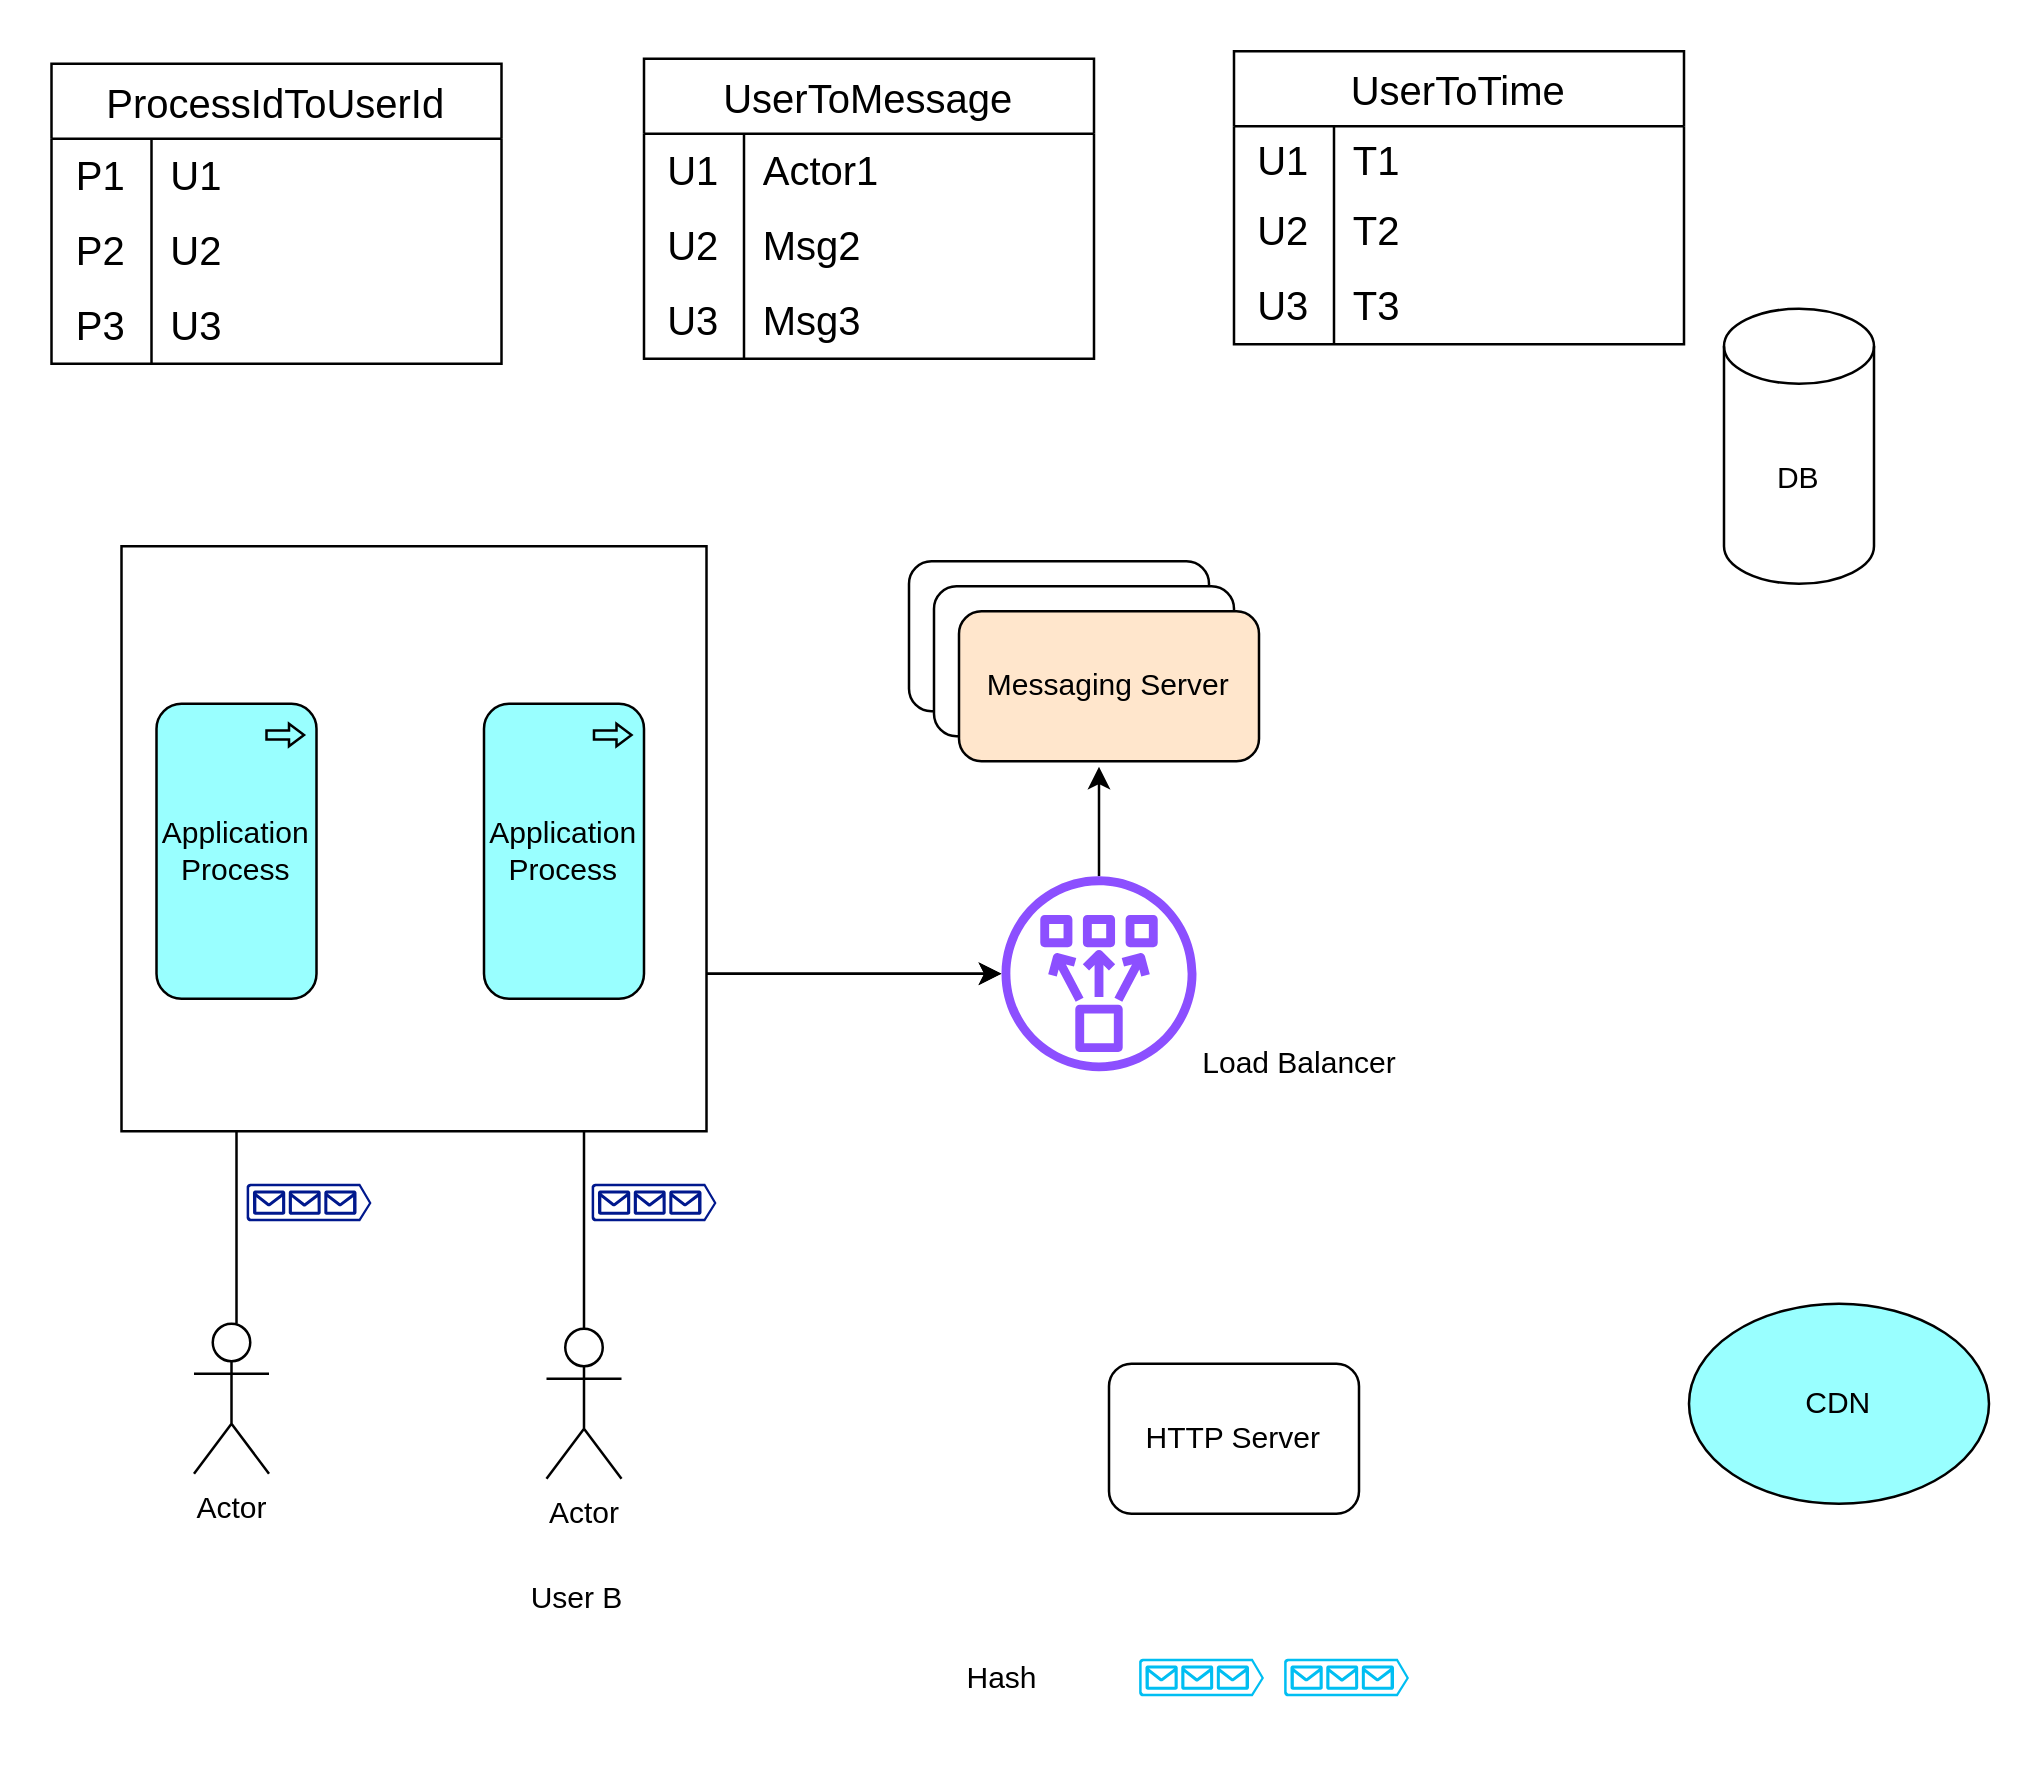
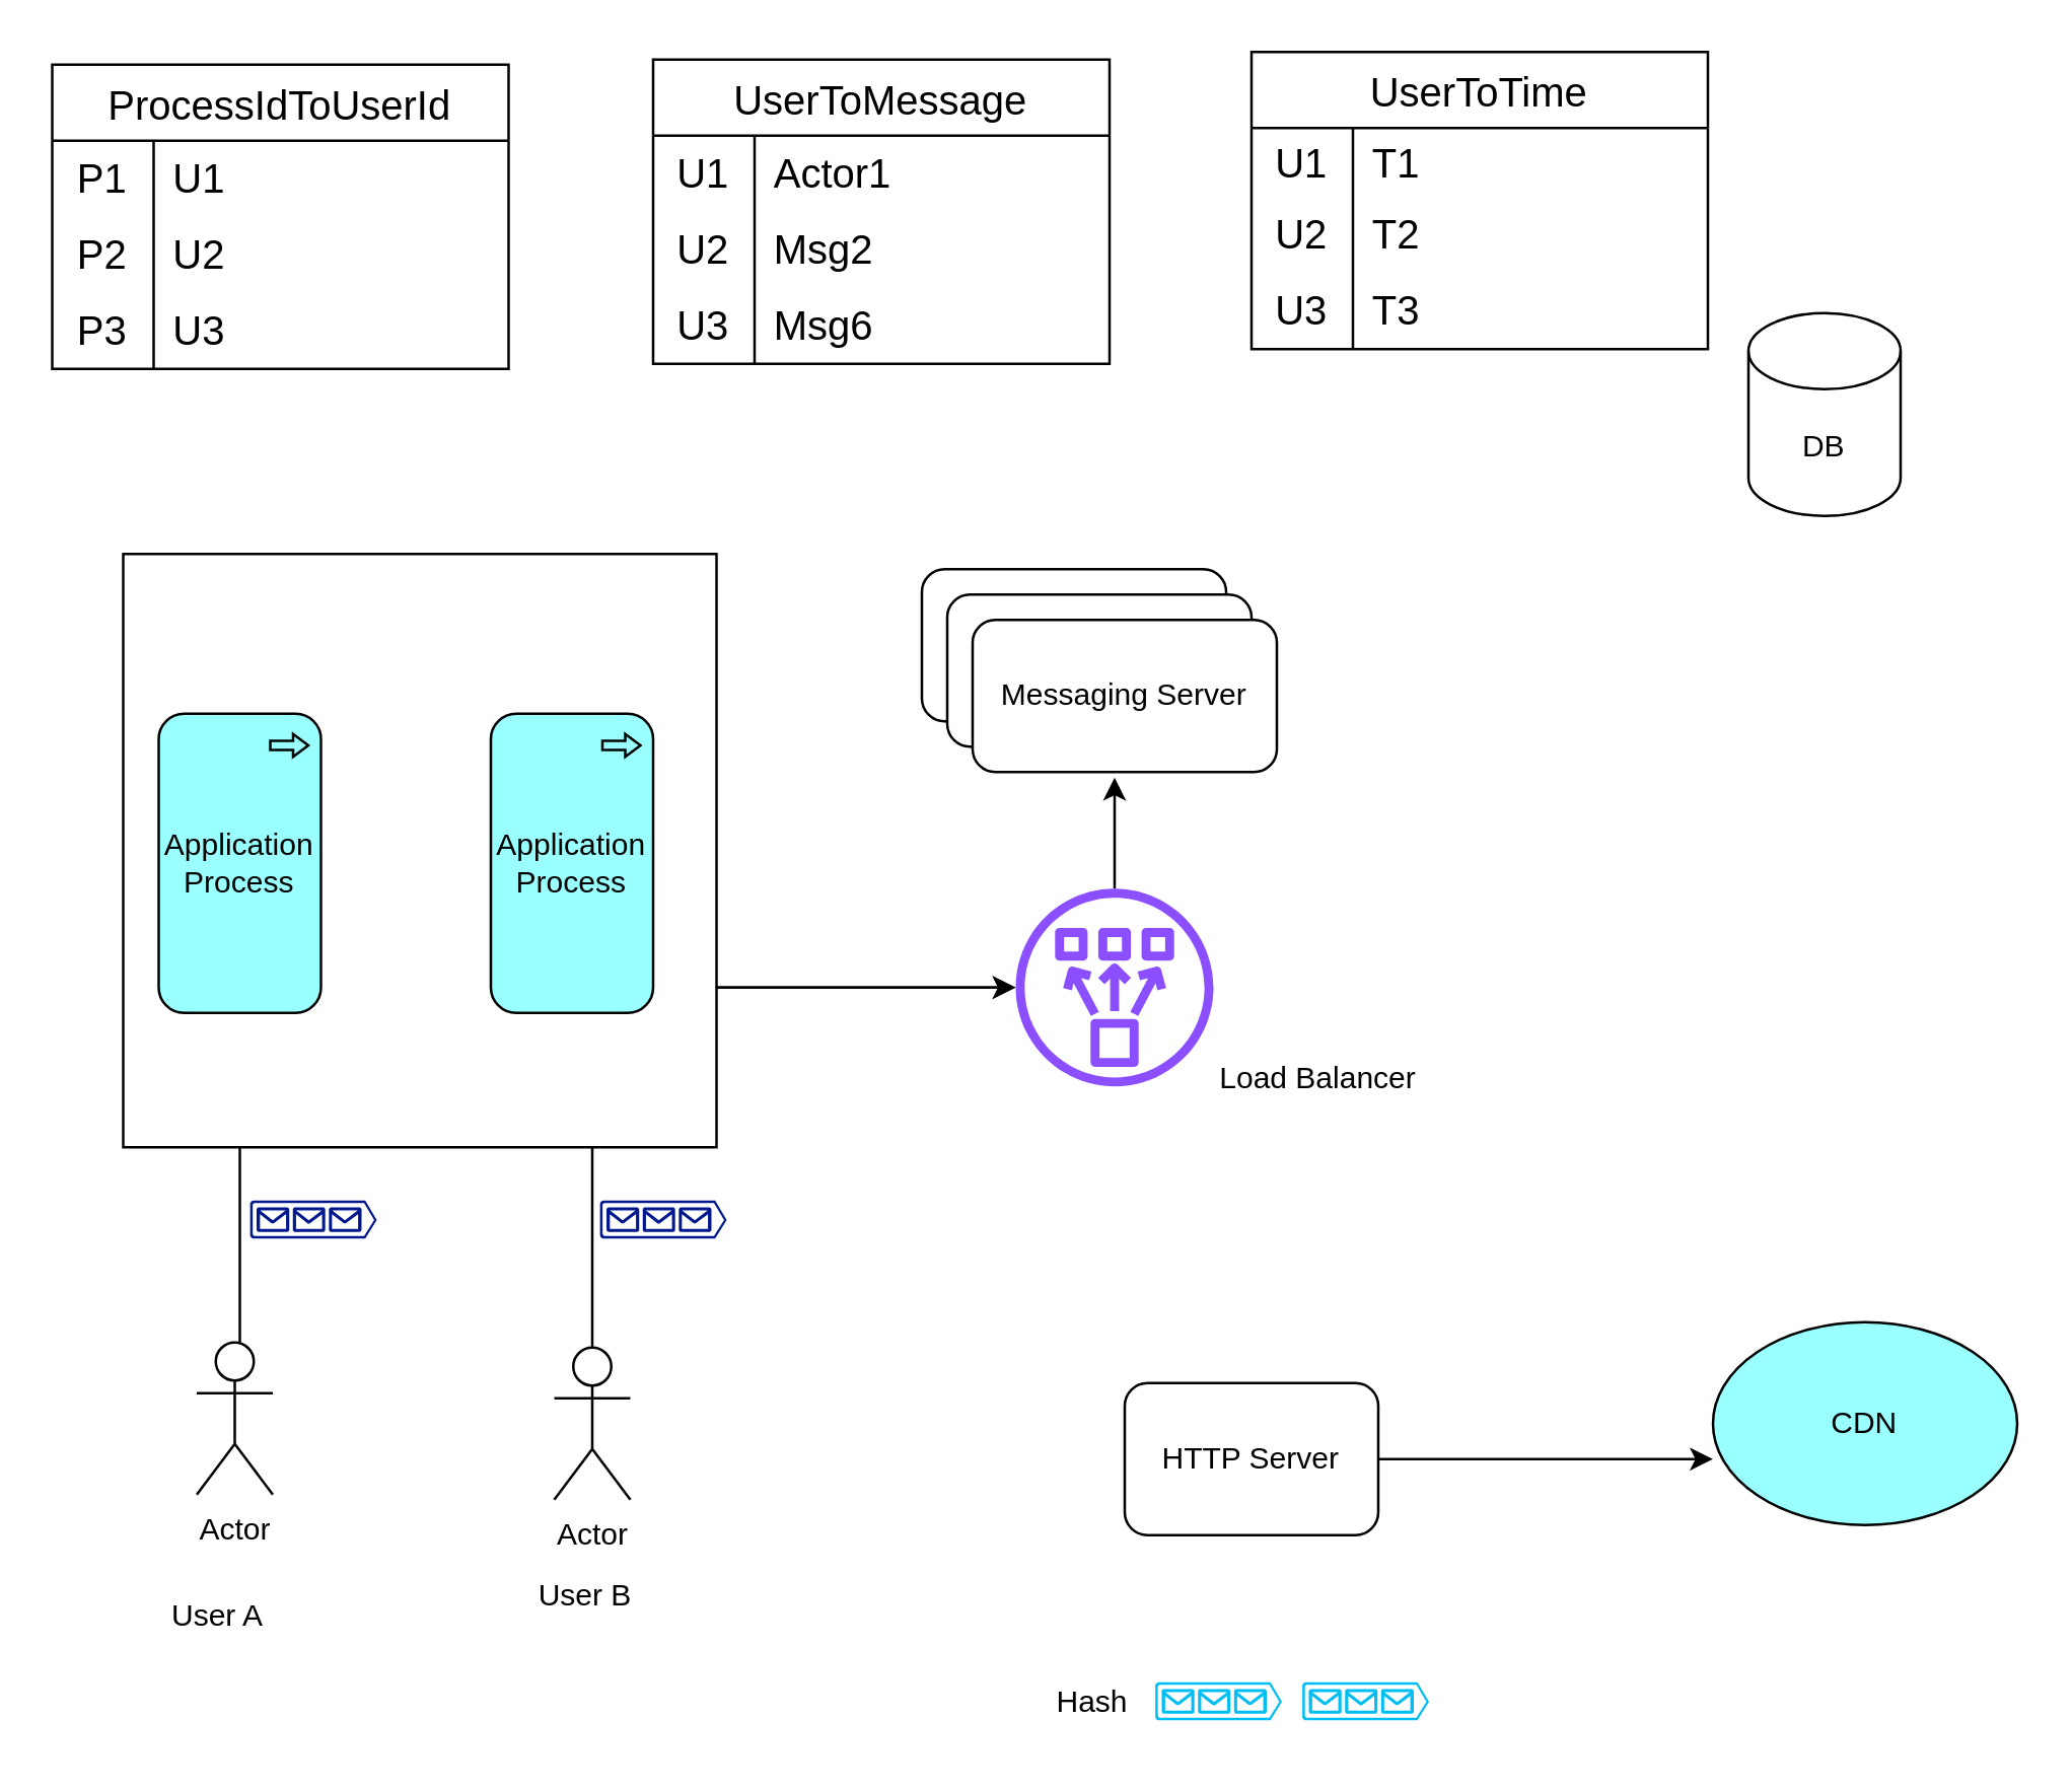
- <mxCell id="34" value="Msg3" style="shape=partialRectangle;html=1;whiteSpace=wrap;connectable=0;fillColor=none;top=0;left=0;bottom=0;right=0;align=left;spacingLeft=6;overflow=hidden;strokeColor=inherit;fontSize=16;" parent="32" vertex="1"><mxGeometry x="40" width="140" height="30" as="geometry"><mxRectangle width="140" height="30" as="alternateBounds" /></mxGeometry></mxCell>
+ <mxCell id="34" value="Msg6" style="shape=partialRectangle;html=1;whiteSpace=wrap;connectable=0;fillColor=none;top=0;left=0;bottom=0;right=0;align=left;spacingLeft=6;overflow=hidden;strokeColor=inherit;fontSize=16;" parent="32" vertex="1"><mxGeometry x="40" width="140" height="30" as="geometry"><mxRectangle width="140" height="30" as="alternateBounds" /></mxGeometry></mxCell>
- <mxCell id="14" value="DB" style="shape=cylinder3;whiteSpace=wrap;html=1;boundedLbl=1;backgroundOutline=1;size=15;" parent="1" vertex="1"><mxGeometry x="689" y="123" width="60" height="110" as="geometry" /></mxCell>
+ <mxCell id="14" value="DB" style="shape=cylinder3;whiteSpace=wrap;html=1;boundedLbl=1;backgroundOutline=1;size=15;" parent="1" vertex="1"><mxGeometry x="689" y="123" width="60" height="80" as="geometry" /></mxCell>
- <mxCell id="8" value="Messaging Server" style="rounded=1;whiteSpace=wrap;html=1;fillColor=#ffe6cc;" parent="1" vertex="1"><mxGeometry x="383" y="244" width="120" height="60" as="geometry" /></mxCell>
+ <mxCell id="8" value="Messaging Server" style="rounded=1;whiteSpace=wrap;html=1;" parent="1" vertex="1"><mxGeometry x="383" y="244" width="120" height="60" as="geometry" /></mxCell>
+ <mxCell id="52" style="edgeStyle=orthogonalEdgeStyle;rounded=0;orthogonalLoop=1;jettySize=auto;html=1;entryX=0;entryY=0.675;entryDx=0;entryDy=0;entryPerimeter=0;" parent="1" source="50" target="51" edge="1"><mxGeometry relative="1" as="geometry" /></mxCell>
+ <mxCell id="12" value="User A" style="text;html=1;align=center;verticalAlign=middle;resizable=0;points=[];autosize=1;strokeColor=none;fillColor=none;" parent="1" vertex="1"><mxGeometry x="58" y="624" width="54" height="26" as="geometry" /></mxCell>
- <mxCell id="13" value="User B" style="text;html=1;align=center;verticalAlign=middle;resizable=0;points=[];autosize=1;strokeColor=none;fillColor=none;" parent="1" vertex="1"><mxGeometry x="202" y="626" width="55" height="26" as="geometry" /></mxCell>
+ <mxCell id="13" value="User B" style="text;html=1;align=center;verticalAlign=middle;resizable=0;points=[];autosize=1;strokeColor=none;fillColor=none;" parent="1" vertex="1"><mxGeometry x="202" y="616" width="55" height="26" as="geometry" /></mxCell>
- <mxCell id="55" value="Hash" style="text;html=1;align=center;verticalAlign=middle;resizable=0;points=[];autosize=1;strokeColor=none;fillColor=none;" parent="1" vertex="1"><mxGeometry x="377" y="657.5" width="46" height="26" as="geometry" /></mxCell>
+ <mxCell id="55" value="Hash" style="text;html=1;align=center;verticalAlign=middle;resizable=0;points=[];autosize=1;strokeColor=none;fillColor=none;" parent="1" vertex="1"><mxGeometry x="407" y="657.5" width="46" height="26" as="geometry" /></mxCell>
